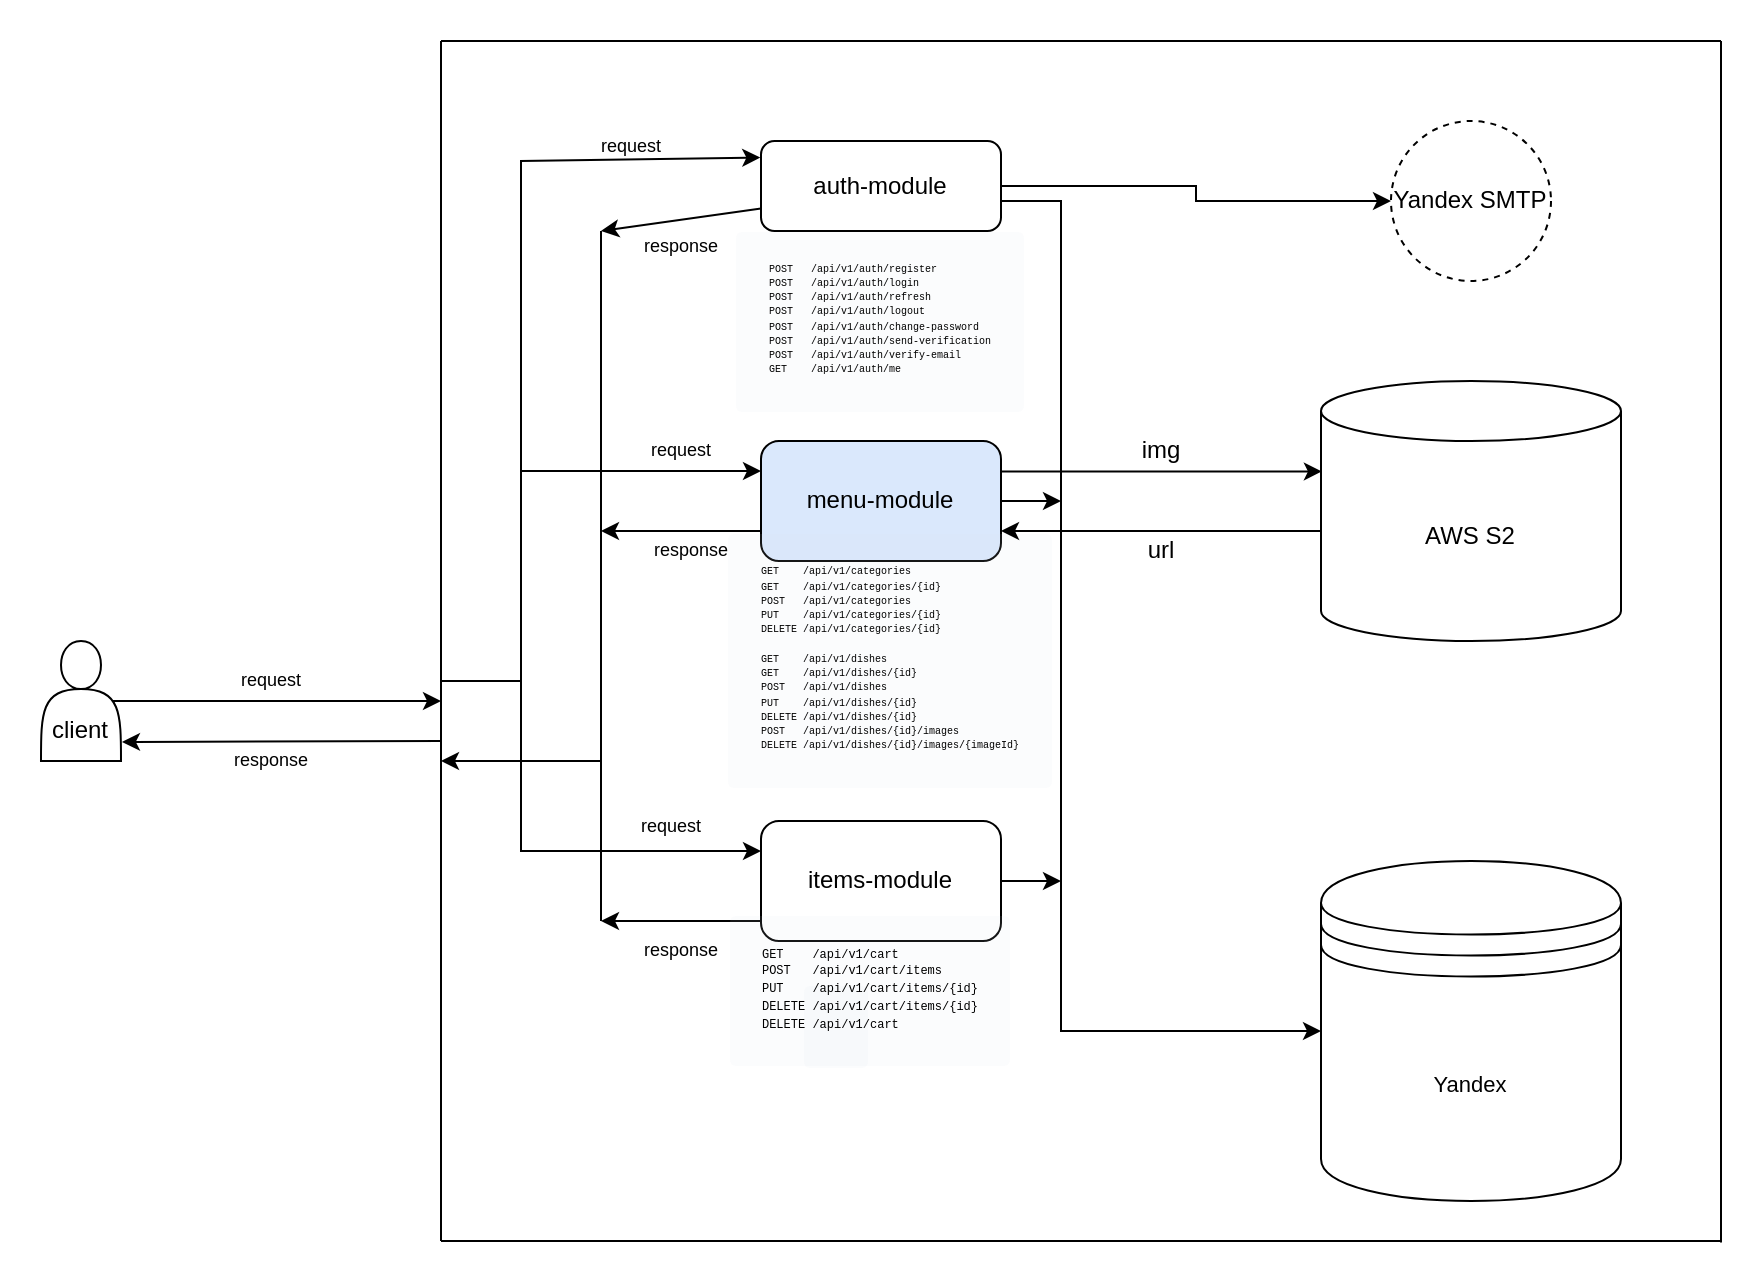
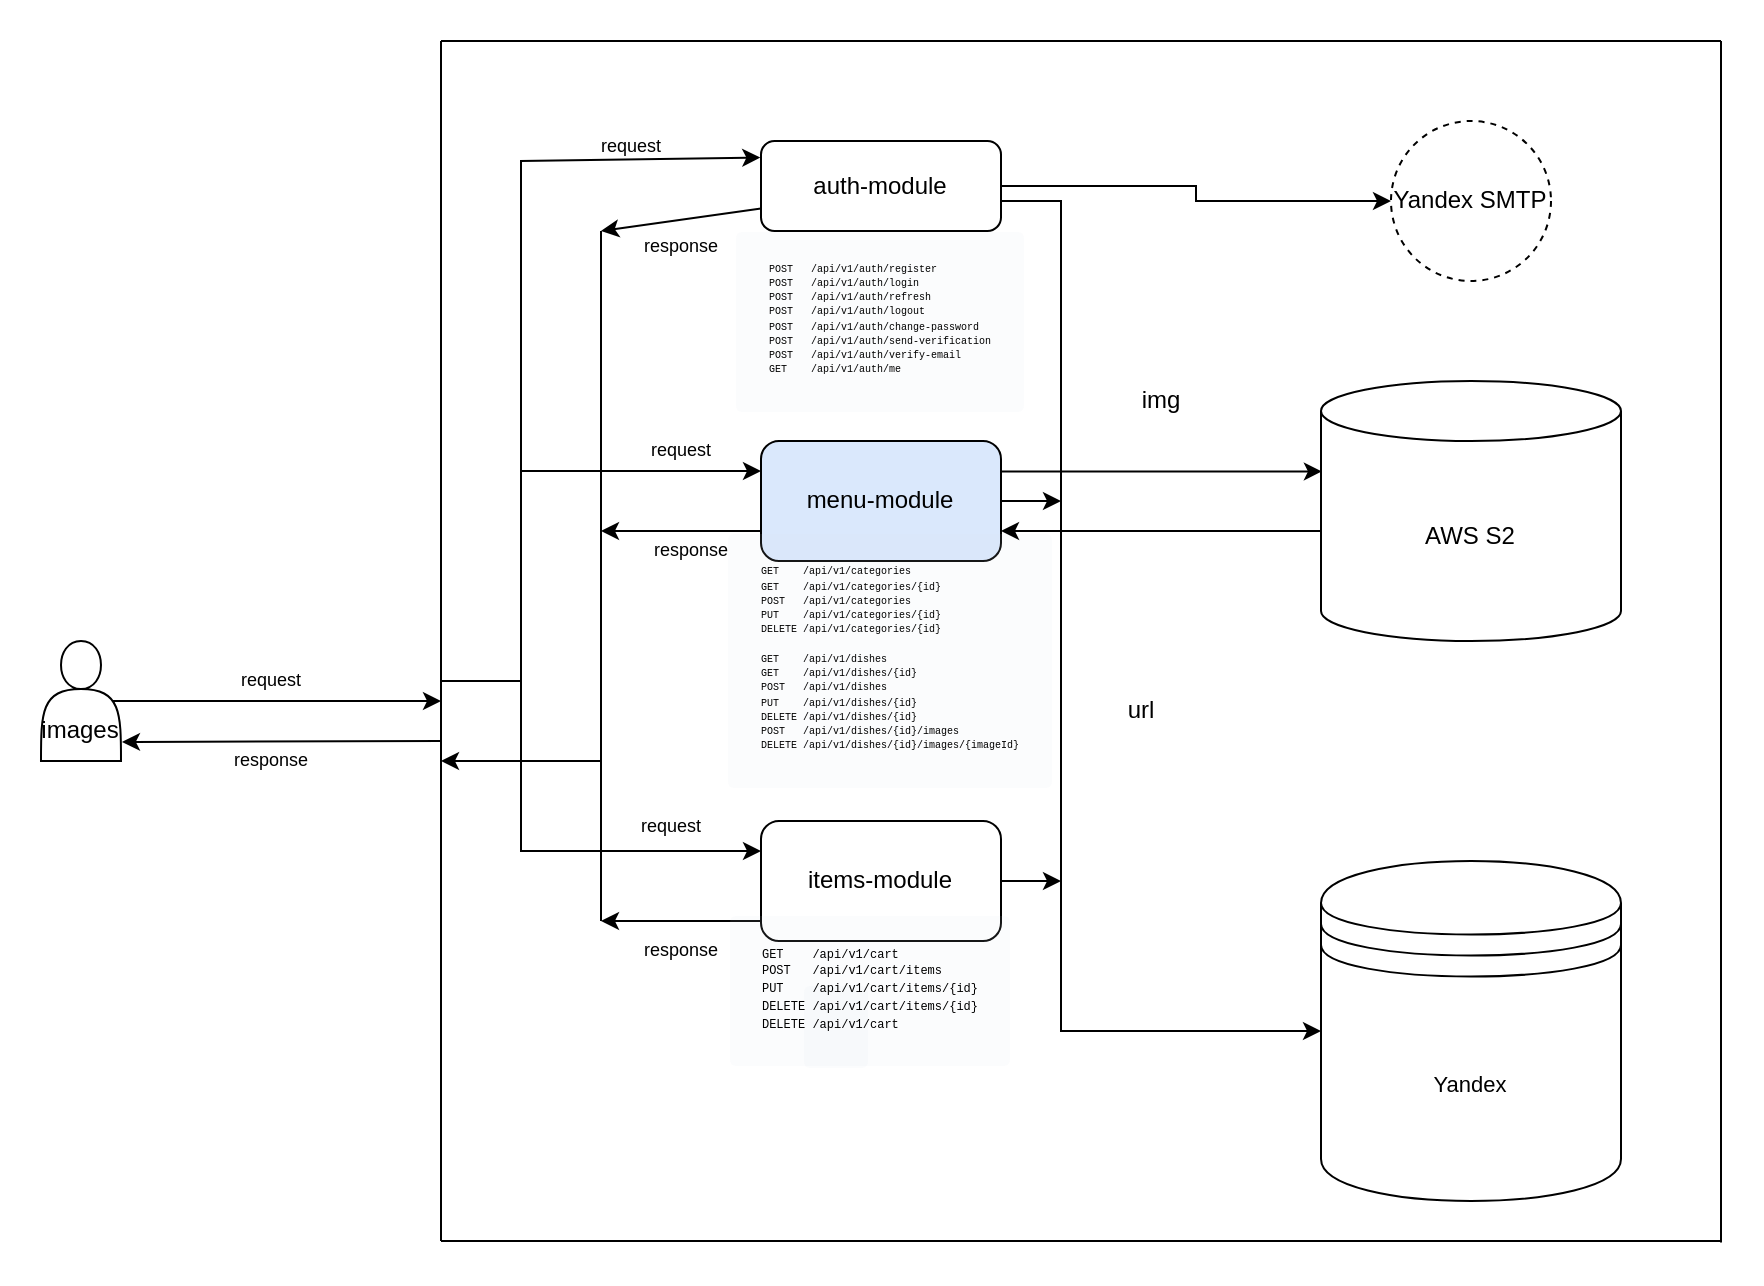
- <mxCell id="30" value="img" style="text;html=1;align=center;verticalAlign=middle;resizable=0;points=[];autosize=1;strokeColor=none;fillColor=none;" vertex="1" parent="1"><mxGeometry x="560" y="210" width="40" height="30" as="geometry" /></mxCell>
+ <mxCell id="30" value="img" style="text;html=1;align=center;verticalAlign=middle;resizable=0;points=[];autosize=1;strokeColor=none;fillColor=none;" vertex="1" parent="1"><mxGeometry x="560" y="185" width="40" height="30" as="geometry" /></mxCell>
- <mxCell id="31" value="url" style="text;html=1;align=center;verticalAlign=middle;resizable=0;points=[];autosize=1;strokeColor=none;fillColor=none;" vertex="1" parent="1"><mxGeometry x="560" y="260" width="40" height="30" as="geometry" /></mxCell>
+ <mxCell id="31" value="url" style="text;html=1;align=center;verticalAlign=middle;resizable=0;points=[];autosize=1;strokeColor=none;fillColor=none;" vertex="1" parent="1"><mxGeometry x="550" y="340" width="40" height="30" as="geometry" /></mxCell>
- <mxCell id="3" value="&lt;div&gt;&lt;br&gt;&lt;/div&gt;&lt;div&gt;&lt;br&gt;&lt;/div&gt;client" style="shape=actor;whiteSpace=wrap;html=1;" vertex="1" parent="1"><mxGeometry x="20" y="320" width="40" height="60" as="geometry" /></mxCell>
+ <mxCell id="3" value="&lt;div&gt;&lt;br&gt;&lt;/div&gt;&lt;div&gt;&lt;br&gt;&lt;/div&gt;images" style="shape=actor;whiteSpace=wrap;html=1;" vertex="1" parent="1"><mxGeometry x="20" y="320" width="40" height="60" as="geometry" /></mxCell>
